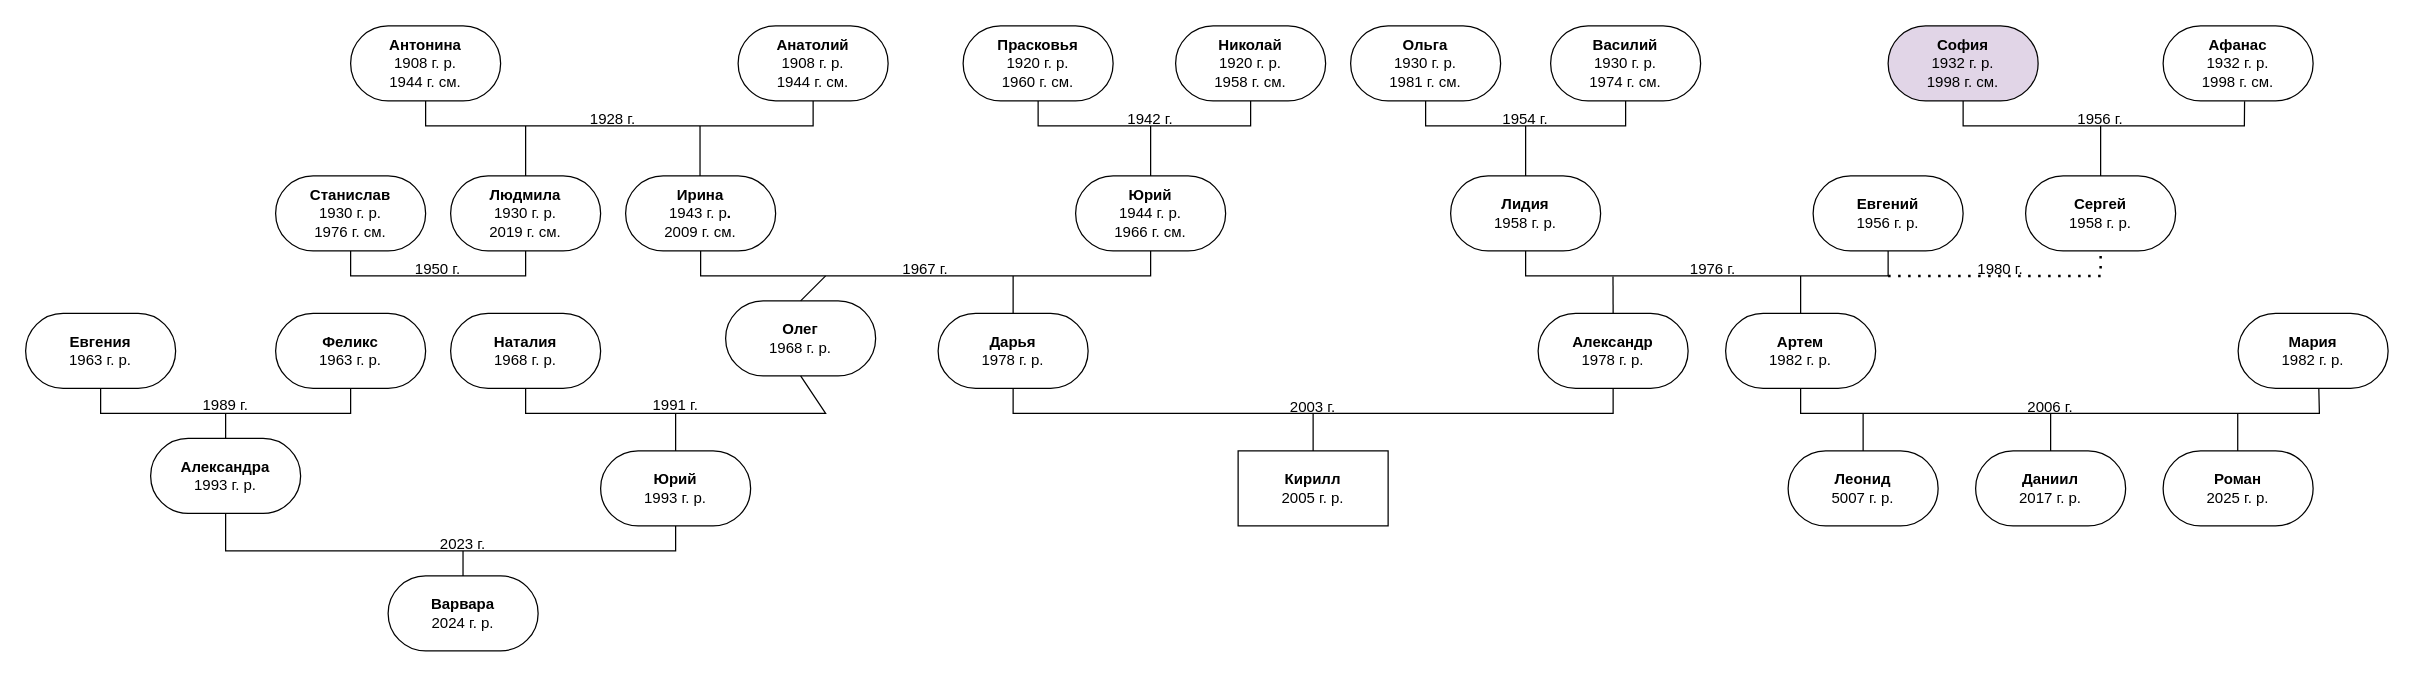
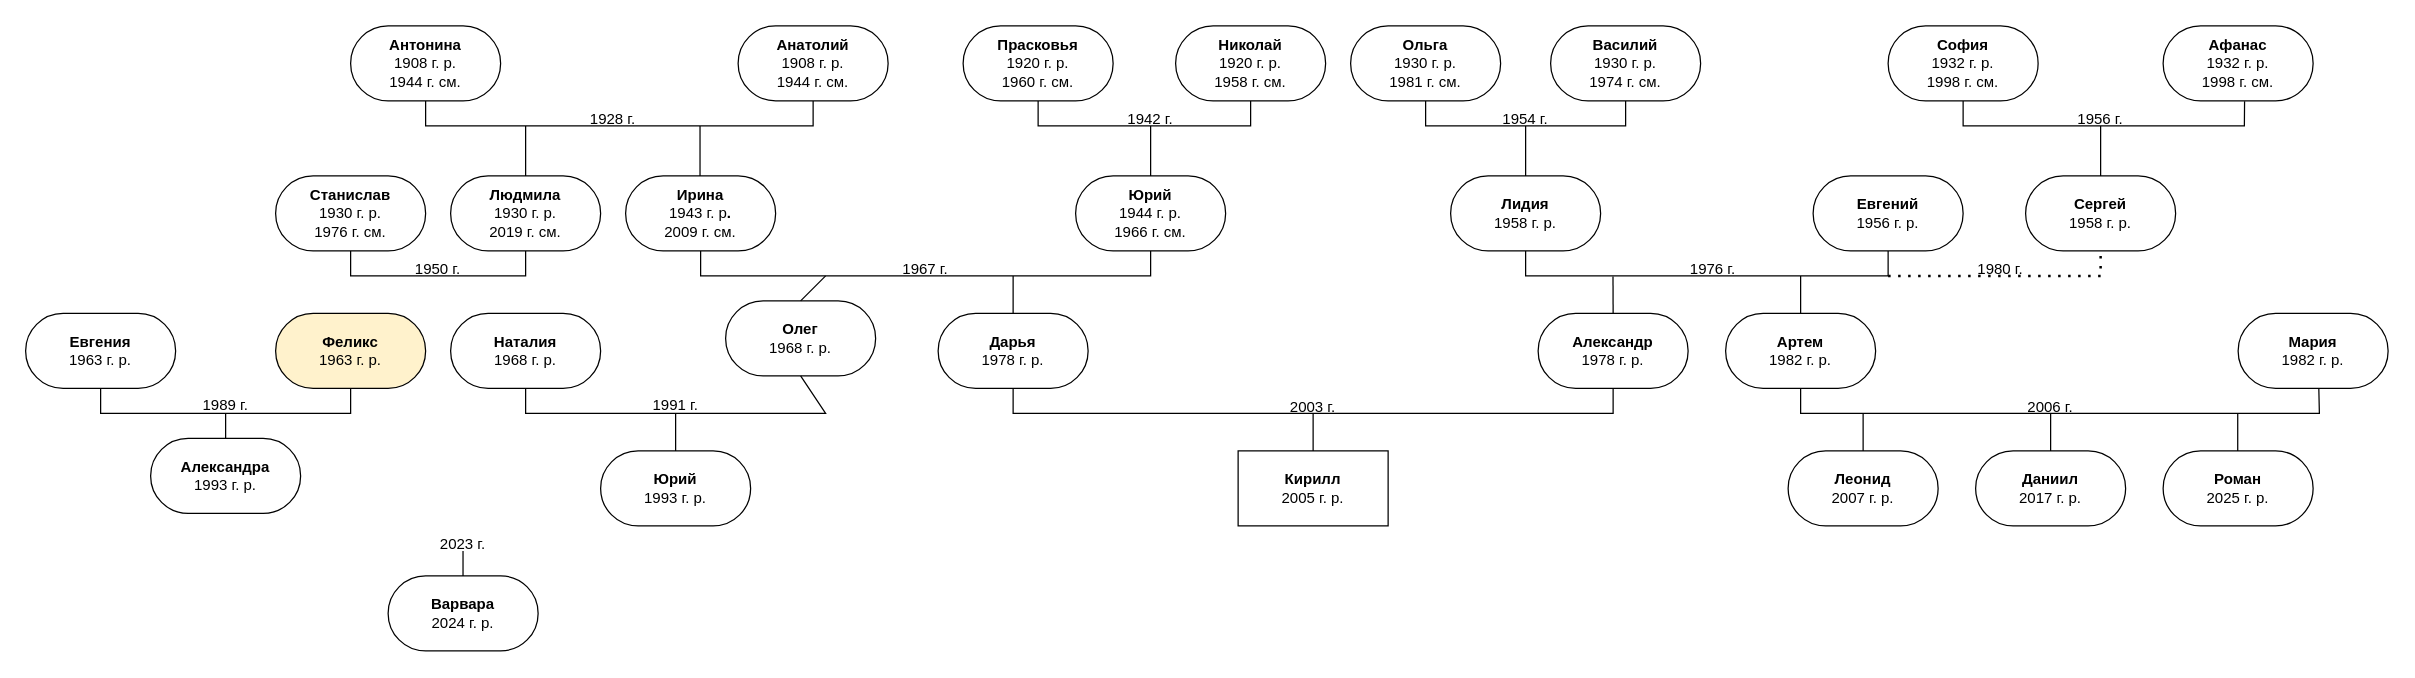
- <mxCell id="52" value="&lt;b&gt;София&lt;/b&gt;&lt;div&gt;&lt;div&gt;1932 г. р.&lt;/div&gt;&lt;div&gt;1998 г. см.&lt;/div&gt;&lt;/div&gt;" style="rounded=1;whiteSpace=wrap;html=1;arcSize=50;fillColor=#e1d5e7;" vertex="1" parent="1"><mxGeometry x="1510" y="20" width="120" height="60" as="geometry" /></mxCell>
+ <mxCell id="52" value="&lt;b&gt;София&lt;/b&gt;&lt;div&gt;&lt;div&gt;1932 г. р.&lt;/div&gt;&lt;div&gt;1998 г. см.&lt;/div&gt;&lt;/div&gt;" style="rounded=1;whiteSpace=wrap;html=1;arcSize=50;" vertex="1" parent="1"><mxGeometry x="1510" y="20" width="120" height="60" as="geometry" /></mxCell>
- <mxCell id="46" value="&lt;b&gt;Феликс&lt;/b&gt;&lt;div&gt;1963 г. р.&lt;/div&gt;" style="rounded=1;whiteSpace=wrap;html=1;arcSize=50;" parent="1" vertex="1"><mxGeometry x="220" y="250" width="120" height="60" as="geometry" /></mxCell>
+ <mxCell id="46" value="&lt;b&gt;Феликс&lt;/b&gt;&lt;div&gt;1963 г. р.&lt;/div&gt;" style="rounded=1;whiteSpace=wrap;html=1;arcSize=50;fillColor=#fff2cc;" parent="1" vertex="1"><mxGeometry x="220" y="250" width="120" height="60" as="geometry" /></mxCell>
- <mxCell id="12" value="&lt;b&gt;Леонид&lt;/b&gt;&lt;div&gt;5007&amp;nbsp;&lt;span style=&quot;background-color: initial;&quot;&gt;г. р.&lt;/span&gt;&lt;br&gt;&lt;/div&gt;" style="rounded=1;whiteSpace=wrap;html=1;arcSize=50;" parent="1" vertex="1"><mxGeometry x="1430" y="360" width="120" height="60" as="geometry" /></mxCell>
+ <mxCell id="12" value="&lt;b&gt;Леонид&lt;/b&gt;&lt;div&gt;2007&amp;nbsp;&lt;span style=&quot;background-color: initial;&quot;&gt;г. р.&lt;/span&gt;&lt;br&gt;&lt;/div&gt;" style="rounded=1;whiteSpace=wrap;html=1;arcSize=50;" parent="1" vertex="1"><mxGeometry x="1430" y="360" width="120" height="60" as="geometry" /></mxCell>
- <mxCell id="36" value="" style="endArrow=none;html=1;rounded=0;entryX=0.5;entryY=1;entryDx=0;entryDy=0;exitX=0.5;exitY=1;exitDx=0;exitDy=0;" parent="1" source="35" target="10" edge="1"><mxGeometry width="50" height="50" relative="1" as="geometry"><mxPoint x="540" y="440" as="sourcePoint" /><mxPoint x="760" y="370" as="targetPoint" /><Array as="points"><mxPoint x="180" y="440" /><mxPoint x="540" y="440" /></Array></mxGeometry></mxCell>
